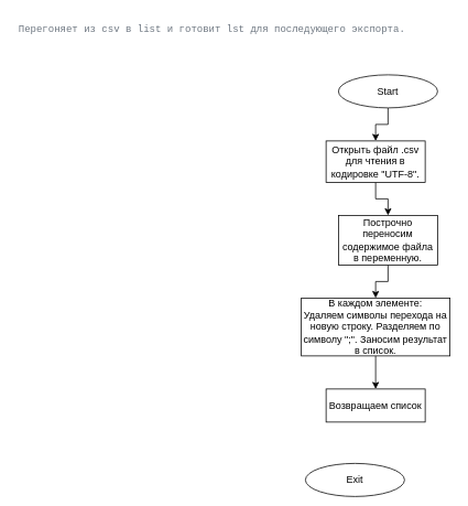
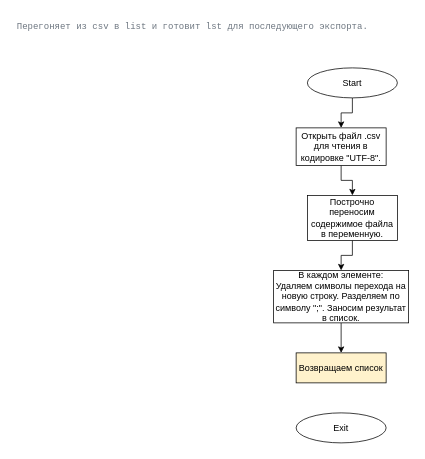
- <mxCell id="12" value="Возвращаем список" style="rounded=0;whiteSpace=wrap;html=1;" vertex="1" parent="1"><mxGeometry x="394" y="470" width="120" height="40" as="geometry" /></mxCell>
+ <mxCell id="12" value="Возвращаем список" style="rounded=0;whiteSpace=wrap;html=1;fillColor=#fff2cc;" vertex="1" parent="1"><mxGeometry x="394" y="470" width="120" height="40" as="geometry" /></mxCell>
- <mxCell id="5" value="Exit" style="ellipse;whiteSpace=wrap;html=1;" vertex="1" parent="1"><mxGeometry x="369" y="560" width="120" height="40" as="geometry" /></mxCell>
+ <mxCell id="5" value="Exit" style="ellipse;whiteSpace=wrap;html=1;" vertex="1" parent="1"><mxGeometry x="394" y="550" width="120" height="40" as="geometry" /></mxCell>
